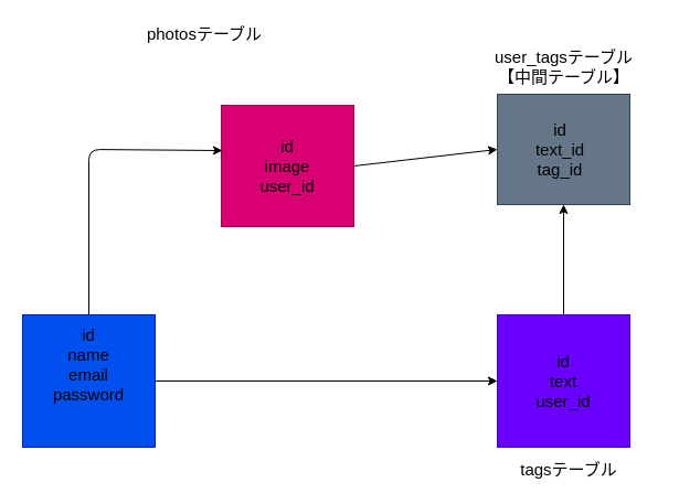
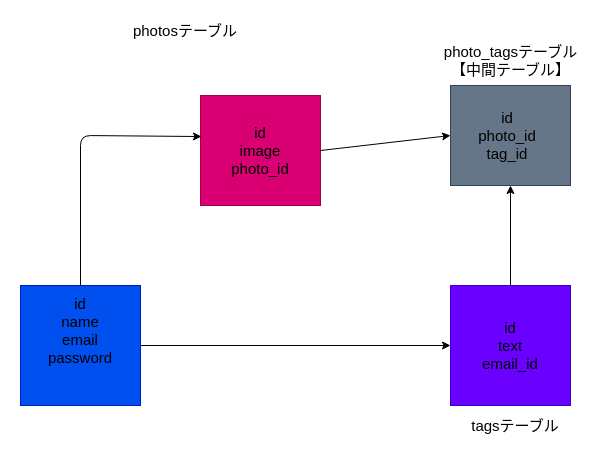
- <mxCell id="12" value="user_tagsテーブル&lt;br&gt;【中間テーブル】" style="text;html=1;strokeColor=none;fillColor=none;align=center;verticalAlign=middle;whiteSpace=wrap;rounded=0;fontSize=15;" vertex="1" parent="1"><mxGeometry x="427.5" y="35" width="165" height="50" as="geometry" /></mxCell>
+ <mxCell id="12" value="photo_tagsテーブル&lt;br&gt;【中間テーブル】" style="text;html=1;strokeColor=none;fillColor=none;align=center;verticalAlign=middle;whiteSpace=wrap;rounded=0;fontSize=15;" vertex="1" parent="1"><mxGeometry x="427.5" y="35" width="165" height="50" as="geometry" /></mxCell>
- <mxCell id="16" value="id&lt;br&gt;text_id&lt;br&gt;tag_id" style="text;html=1;strokeColor=none;fillColor=none;align=center;verticalAlign=middle;whiteSpace=wrap;rounded=0;fontSize=15;" vertex="1" parent="1"><mxGeometry x="462" y="95" width="90" height="80" as="geometry" /></mxCell>
+ <mxCell id="16" value="id&lt;br&gt;photo_id&lt;br&gt;tag_id" style="text;html=1;strokeColor=none;fillColor=none;align=center;verticalAlign=middle;whiteSpace=wrap;rounded=0;fontSize=15;" vertex="1" parent="1"><mxGeometry x="462" y="95" width="90" height="80" as="geometry" /></mxCell>
- <mxCell id="13" value="id&lt;br&gt;image&lt;br&gt;user_id" style="text;html=1;strokeColor=none;fillColor=none;align=center;verticalAlign=middle;whiteSpace=wrap;rounded=0;fontSize=15;" vertex="1" parent="1"><mxGeometry x="210" y="110" width="100" height="80" as="geometry" /></mxCell>
+ <mxCell id="13" value="id&lt;br&gt;image&lt;br&gt;photo_id" style="text;html=1;strokeColor=none;fillColor=none;align=center;verticalAlign=middle;whiteSpace=wrap;rounded=0;fontSize=15;" vertex="1" parent="1"><mxGeometry x="210" y="110" width="100" height="80" as="geometry" /></mxCell>
- <mxCell id="15" value="id&lt;br&gt;text&lt;br&gt;user_id" style="text;html=1;strokeColor=none;fillColor=none;align=center;verticalAlign=middle;whiteSpace=wrap;rounded=0;fontSize=15;" vertex="1" parent="1"><mxGeometry x="462" y="295" width="96" height="100" as="geometry" /></mxCell>
+ <mxCell id="15" value="id&lt;br&gt;text&lt;br&gt;email_id" style="text;html=1;strokeColor=none;fillColor=none;align=center;verticalAlign=middle;whiteSpace=wrap;rounded=0;fontSize=15;" vertex="1" parent="1"><mxGeometry x="462" y="295" width="96" height="100" as="geometry" /></mxCell>
